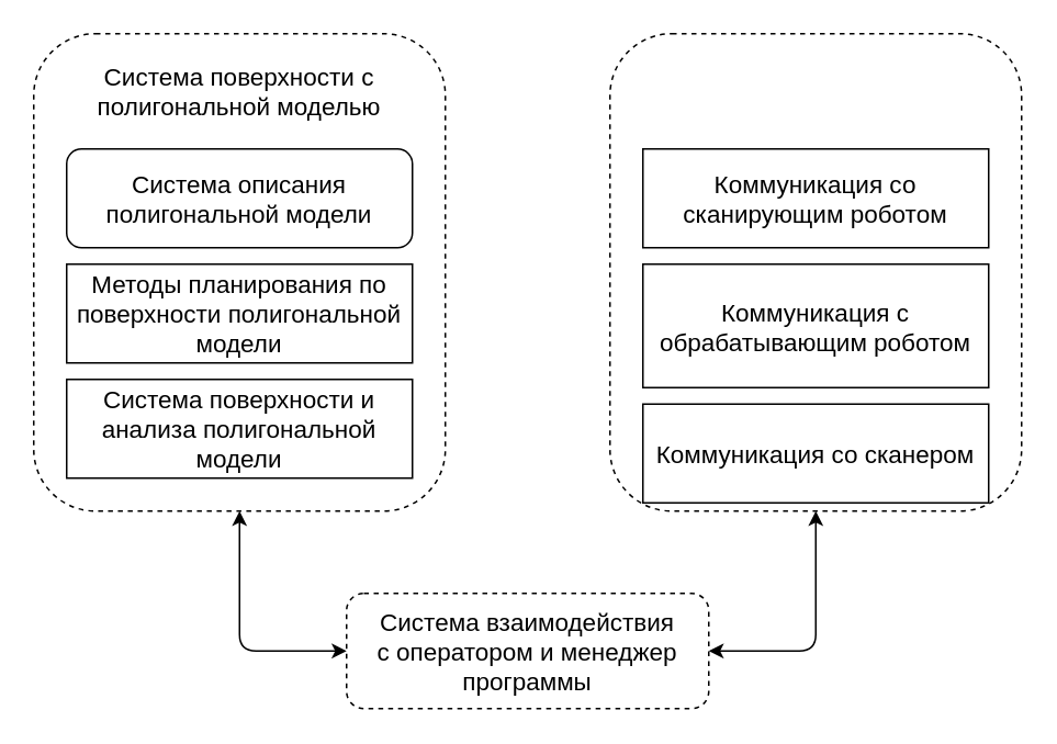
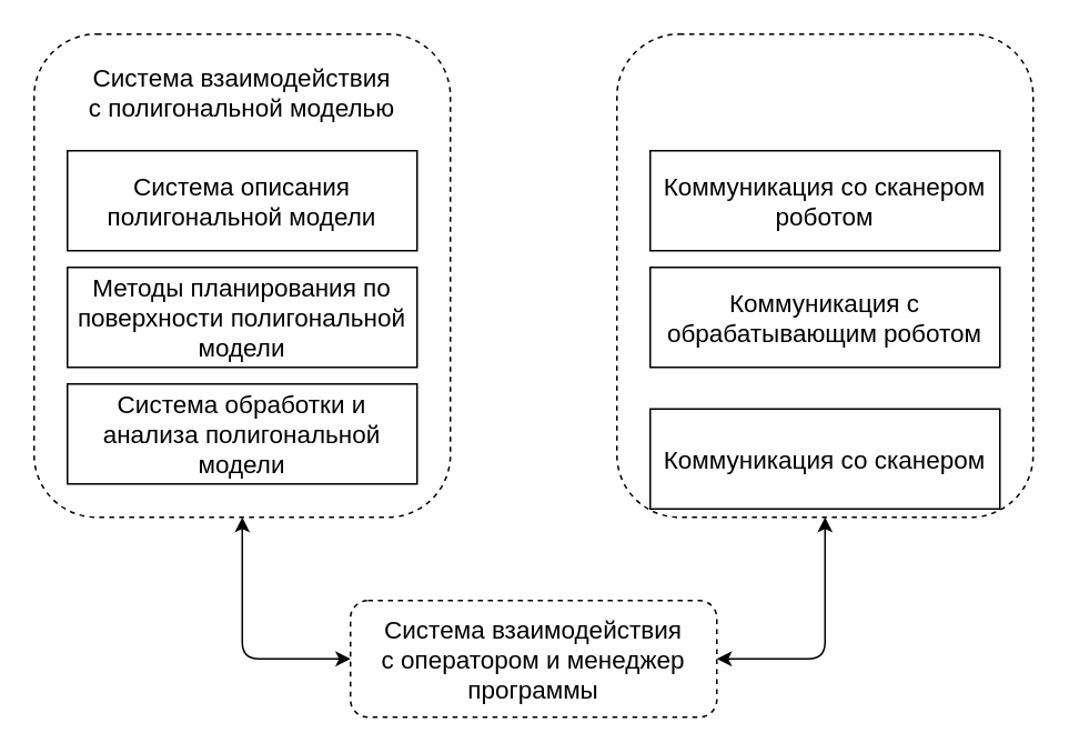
- <mxCell id="7" value="Система поверхности с полигональной моделью" style="text;html=1;strokeColor=none;fillColor=none;align=center;verticalAlign=middle;whiteSpace=wrap;rounded=0;fontSize=15;" vertex="1" parent="1"><mxGeometry x="50" y="30" width="190" height="50" as="geometry" /></mxCell>
+ <mxCell id="7" value="Система взаимодействия с полигональной моделью" style="text;html=1;strokeColor=none;fillColor=none;align=center;verticalAlign=middle;whiteSpace=wrap;rounded=0;fontSize=15;" vertex="1" parent="1"><mxGeometry x="50" y="30" width="190" height="50" as="geometry" /></mxCell>
- <mxCell id="10" value="Система описания полигональной модели" style="whiteSpace=wrap;html=1;fontSize=15;rounded=1;" vertex="1" parent="1"><mxGeometry x="40" y="90" width="210" height="60" as="geometry" /></mxCell>
+ <mxCell id="10" value="Система описания полигональной модели" style="rounded=0;whiteSpace=wrap;html=1;fontSize=15;" vertex="1" parent="1"><mxGeometry x="40" y="90" width="210" height="60" as="geometry" /></mxCell>
- <mxCell id="3" value="Коммуникация со сканирующим роботом" style="rounded=0;whiteSpace=wrap;html=1;fontSize=15;" vertex="1" parent="1"><mxGeometry x="390" y="90" width="210" height="60" as="geometry" /></mxCell>
+ <mxCell id="3" value="Коммуникация со сканером роботом" style="rounded=0;whiteSpace=wrap;html=1;fontSize=15;" vertex="1" parent="1"><mxGeometry x="390" y="90" width="210" height="60" as="geometry" /></mxCell>
- <mxCell id="4" value="Коммуникация с обрабатывающим роботом" style="rounded=0;whiteSpace=wrap;html=1;fontSize=15;" vertex="1" parent="1"><mxGeometry x="390" y="160" width="210" height="75" as="geometry" /></mxCell>
+ <mxCell id="4" value="Коммуникация с обрабатывающим роботом" style="rounded=0;whiteSpace=wrap;html=1;fontSize=15;" vertex="1" parent="1"><mxGeometry x="390" y="160" width="210" height="60" as="geometry" /></mxCell>
- <mxCell id="8" value="Система поверхности и анализа полигональной модели" style="rounded=0;whiteSpace=wrap;html=1;fontSize=15;" vertex="1" parent="1"><mxGeometry x="40" y="230" width="210" height="60" as="geometry" /></mxCell>
+ <mxCell id="8" value="Система обработки и анализа полигональной модели" style="rounded=0;whiteSpace=wrap;html=1;fontSize=15;" vertex="1" parent="1"><mxGeometry x="40" y="230" width="210" height="60" as="geometry" /></mxCell>
